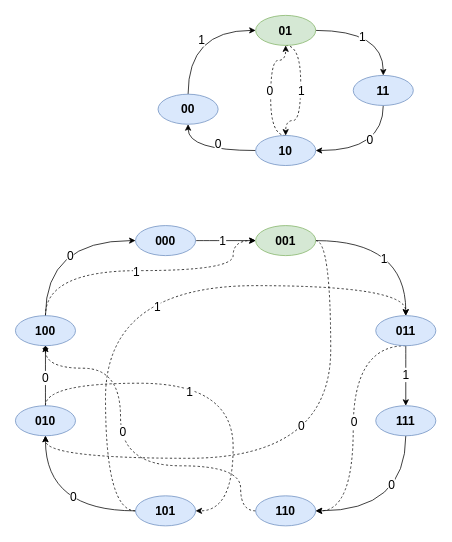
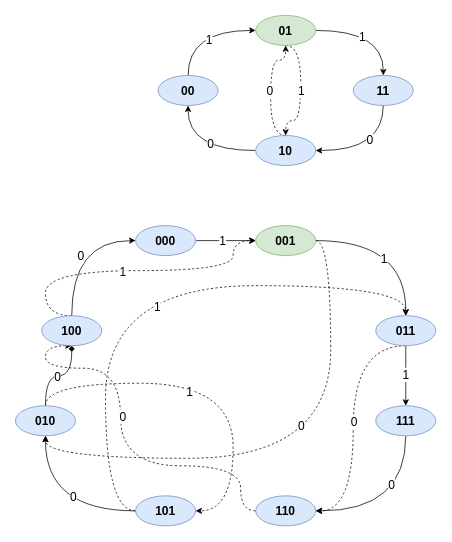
- <mxCell id="4" value="00" style="ellipse;whiteSpace=wrap;html=1;fillColor=#dae8fc;strokeColor=#6c8ebf;fontStyle=1;fontSize=16;" vertex="1" parent="1"><mxGeometry x="210" y="125" width="80" height="40" as="geometry" /></mxCell>
+ <mxCell id="4" value="00" style="ellipse;whiteSpace=wrap;html=1;fillColor=#dae8fc;strokeColor=#6c8ebf;fontStyle=1;fontSize=16;" vertex="1" parent="1"><mxGeometry x="210" y="100" width="80" height="40" as="geometry" /></mxCell>
- <mxCell id="48" value="100" style="ellipse;whiteSpace=wrap;html=1;fillColor=#dae8fc;strokeColor=#6c8ebf;fontStyle=1;fontSize=16;" vertex="1" parent="1"><mxGeometry x="20" y="420" width="80" height="40" as="geometry" /></mxCell>
+ <mxCell id="48" value="100" style="ellipse;whiteSpace=wrap;html=1;fillColor=#dae8fc;strokeColor=#6c8ebf;fontStyle=1;fontSize=16;" vertex="1" parent="1"><mxGeometry x="55" y="420" width="80" height="40" as="geometry" /></mxCell>
